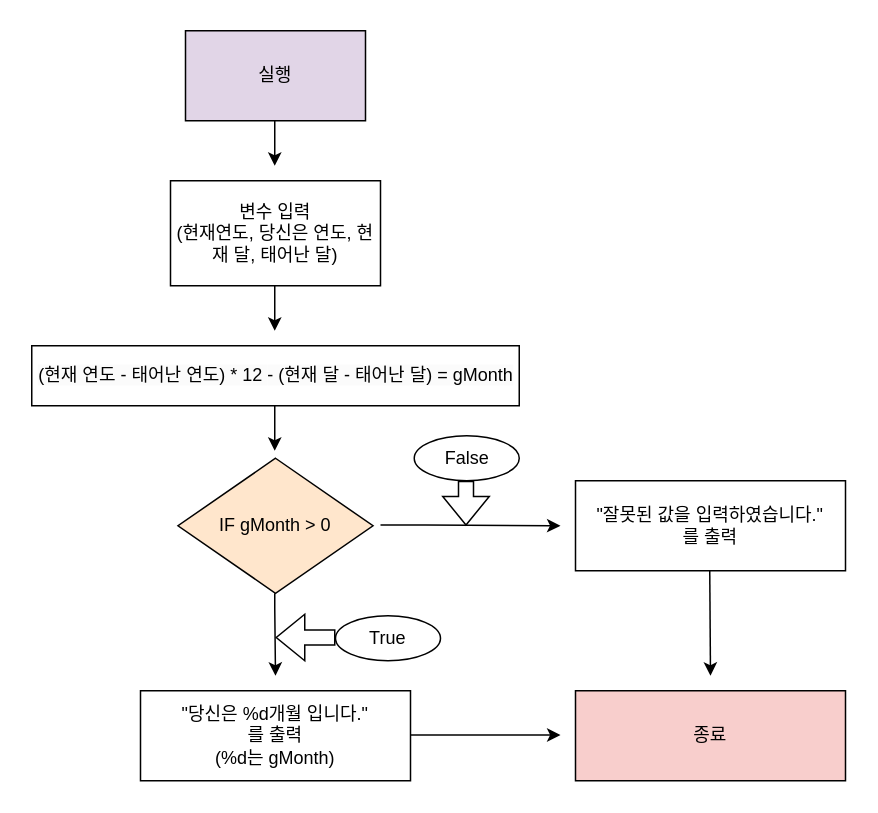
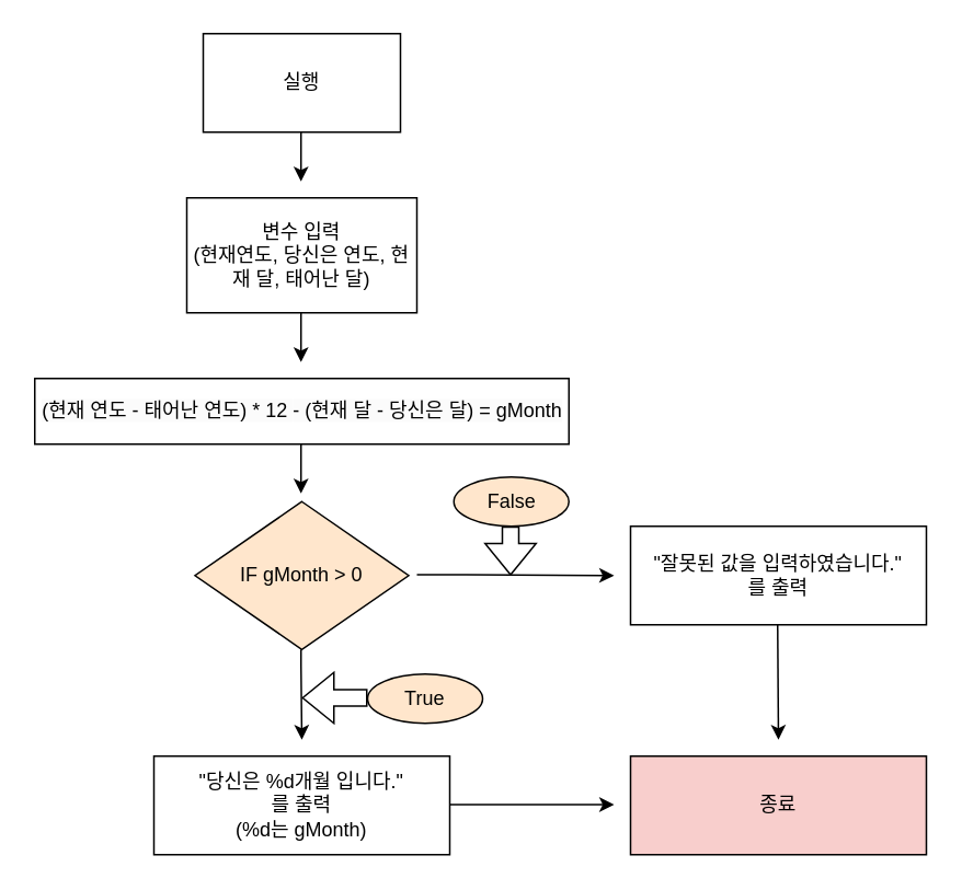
- <mxCell id="2" value="실행" style="rounded=0;whiteSpace=wrap;html=1;fillColor=#e1d5e7;" vertex="1" parent="1"><mxGeometry x="123" y="20" width="120" height="60" as="geometry" /></mxCell>
+ <mxCell id="2" value="실행" style="rounded=0;whiteSpace=wrap;html=1;" vertex="1" parent="1"><mxGeometry x="123" y="20" width="120" height="60" as="geometry" /></mxCell>
- <mxCell id="5" value="&lt;span style=&quot;color: rgb(0, 0, 0); font-family: Helvetica; font-size: 12px; font-style: normal; font-variant-ligatures: normal; font-variant-caps: normal; font-weight: 400; letter-spacing: normal; orphans: 2; text-indent: 0px; text-transform: none; widows: 2; word-spacing: 0px; -webkit-text-stroke-width: 0px; background-color: rgb(251, 251, 251); text-decoration-thickness: initial; text-decoration-style: initial; text-decoration-color: initial; float: none; display: inline !important;&quot;&gt;(현재 연도 - 태어난 연도) * 12&amp;nbsp;&lt;/span&gt;&lt;span style=&quot;color: rgb(0, 0, 0); font-family: Helvetica; font-size: 12px; font-style: normal; font-variant-ligatures: normal; font-variant-caps: normal; font-weight: 400; letter-spacing: normal; orphans: 2; text-indent: 0px; text-transform: none; widows: 2; word-spacing: 0px; -webkit-text-stroke-width: 0px; background-color: rgb(251, 251, 251); text-decoration-thickness: initial; text-decoration-style: initial; text-decoration-color: initial; float: none; display: inline !important;&quot;&gt;- (현재 달 - 태어난 달) = gMonth&lt;/span&gt;" style="rounded=0;whiteSpace=wrap;html=1;align=center;" vertex="1" parent="1"><mxGeometry x="20.5" y="230" width="325" height="40" as="geometry" /></mxCell>
+ <mxCell id="5" value="&lt;span style=&quot;color: rgb(0, 0, 0); font-family: Helvetica; font-size: 12px; font-style: normal; font-variant-ligatures: normal; font-variant-caps: normal; font-weight: 400; letter-spacing: normal; orphans: 2; text-indent: 0px; text-transform: none; widows: 2; word-spacing: 0px; -webkit-text-stroke-width: 0px; background-color: rgb(251, 251, 251); text-decoration-thickness: initial; text-decoration-style: initial; text-decoration-color: initial; float: none; display: inline !important;&quot;&gt;(현재 연도 - 태어난 연도) * 12&amp;nbsp;&lt;/span&gt;&lt;span style=&quot;color: rgb(0, 0, 0); font-family: Helvetica; font-size: 12px; font-style: normal; font-variant-ligatures: normal; font-variant-caps: normal; font-weight: 400; letter-spacing: normal; orphans: 2; text-indent: 0px; text-transform: none; widows: 2; word-spacing: 0px; -webkit-text-stroke-width: 0px; background-color: rgb(251, 251, 251); text-decoration-thickness: initial; text-decoration-style: initial; text-decoration-color: initial; float: none; display: inline !important;&quot;&gt;- (현재 달 - 당신은 달) = gMonth&lt;/span&gt;" style="rounded=0;whiteSpace=wrap;html=1;align=center;" vertex="1" parent="1"><mxGeometry x="20.5" y="230" width="325" height="40" as="geometry" /></mxCell>
- <mxCell id="13" value="False" style="ellipse;whiteSpace=wrap;html=1;" vertex="1" parent="1"><mxGeometry x="275.5" y="290" width="70" height="30" as="geometry" /></mxCell>
+ <mxCell id="13" value="False" style="ellipse;whiteSpace=wrap;html=1;fillColor=#ffe6cc;" vertex="1" parent="1"><mxGeometry x="275.5" y="290" width="70" height="30" as="geometry" /></mxCell>
- <mxCell id="14" value="True" style="ellipse;whiteSpace=wrap;html=1;" vertex="1" parent="1"><mxGeometry x="223" y="410" width="70" height="30" as="geometry" /></mxCell>
+ <mxCell id="14" value="True" style="ellipse;whiteSpace=wrap;html=1;fillColor=#ffe6cc;" vertex="1" parent="1"><mxGeometry x="223" y="410" width="70" height="30" as="geometry" /></mxCell>
